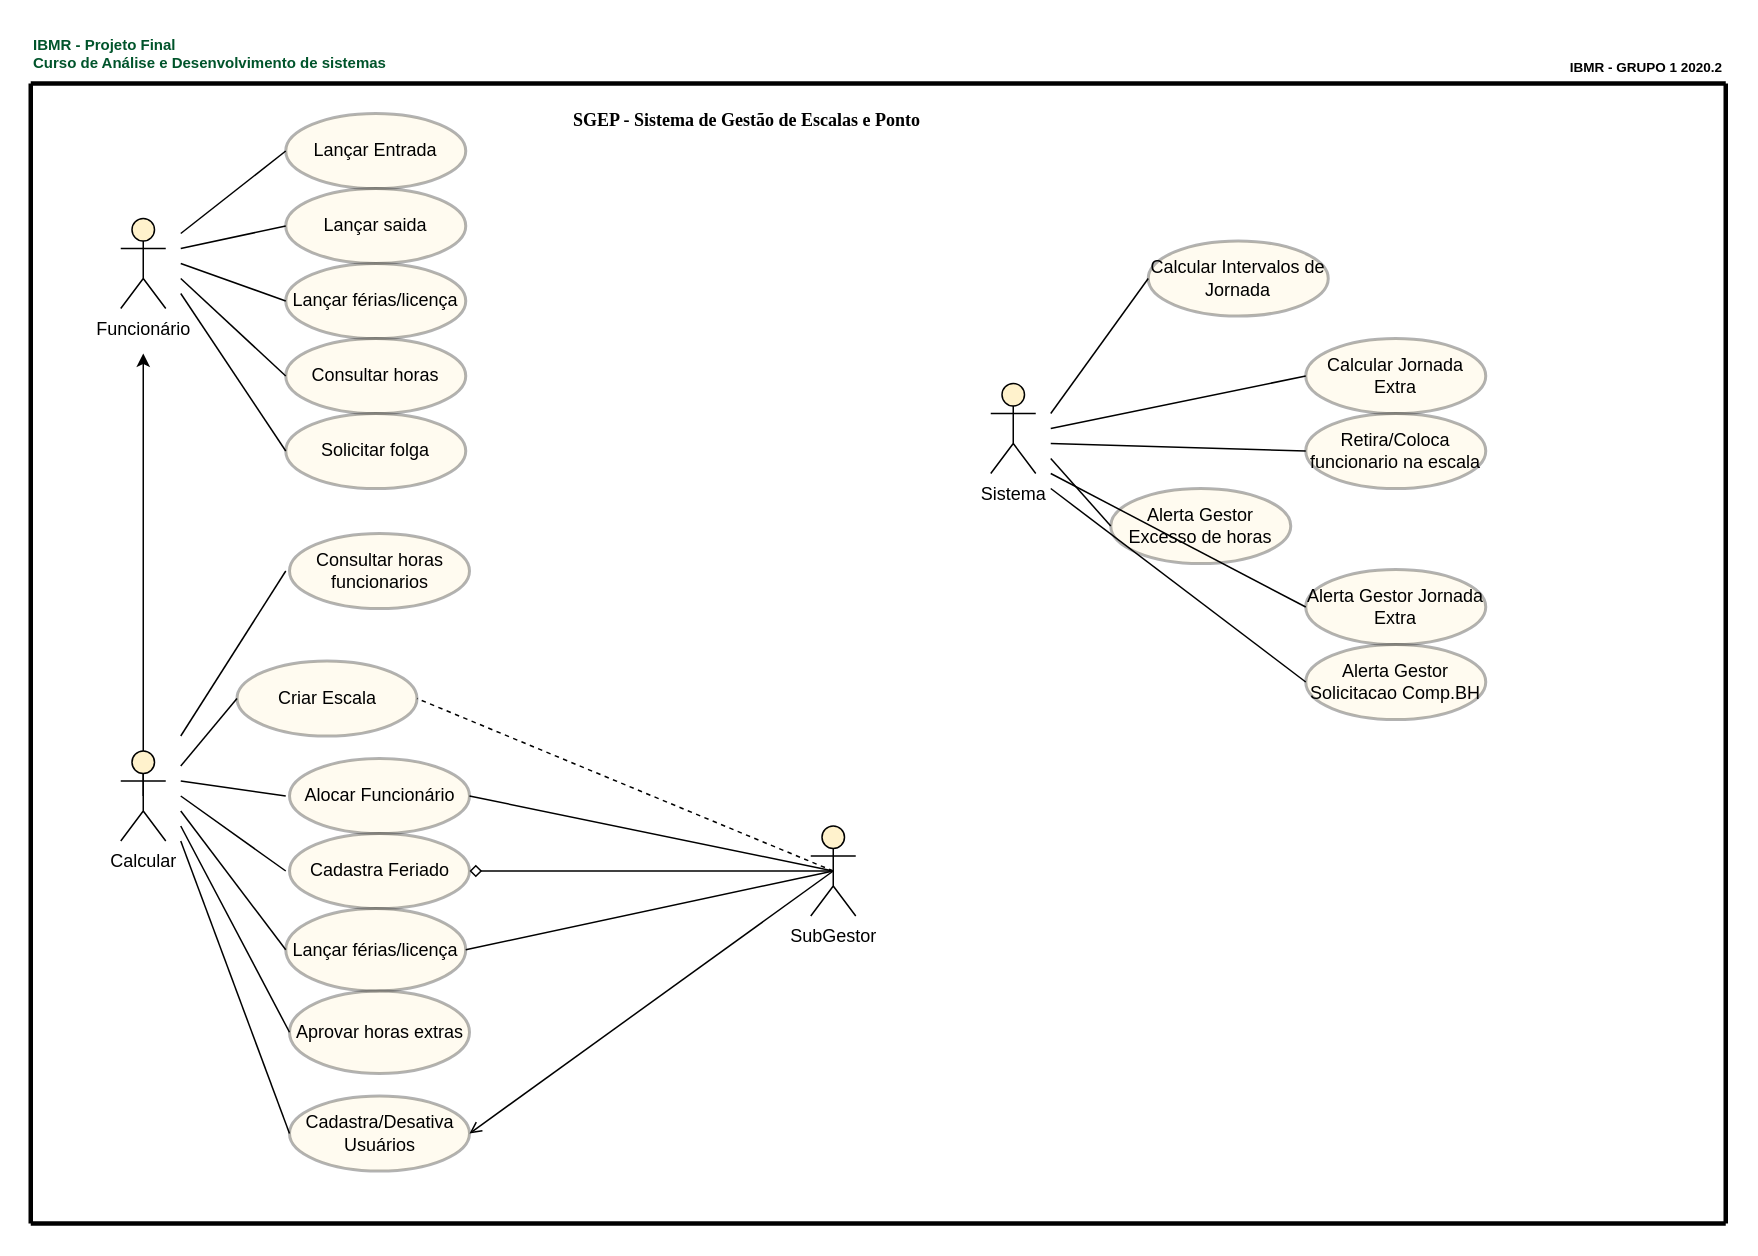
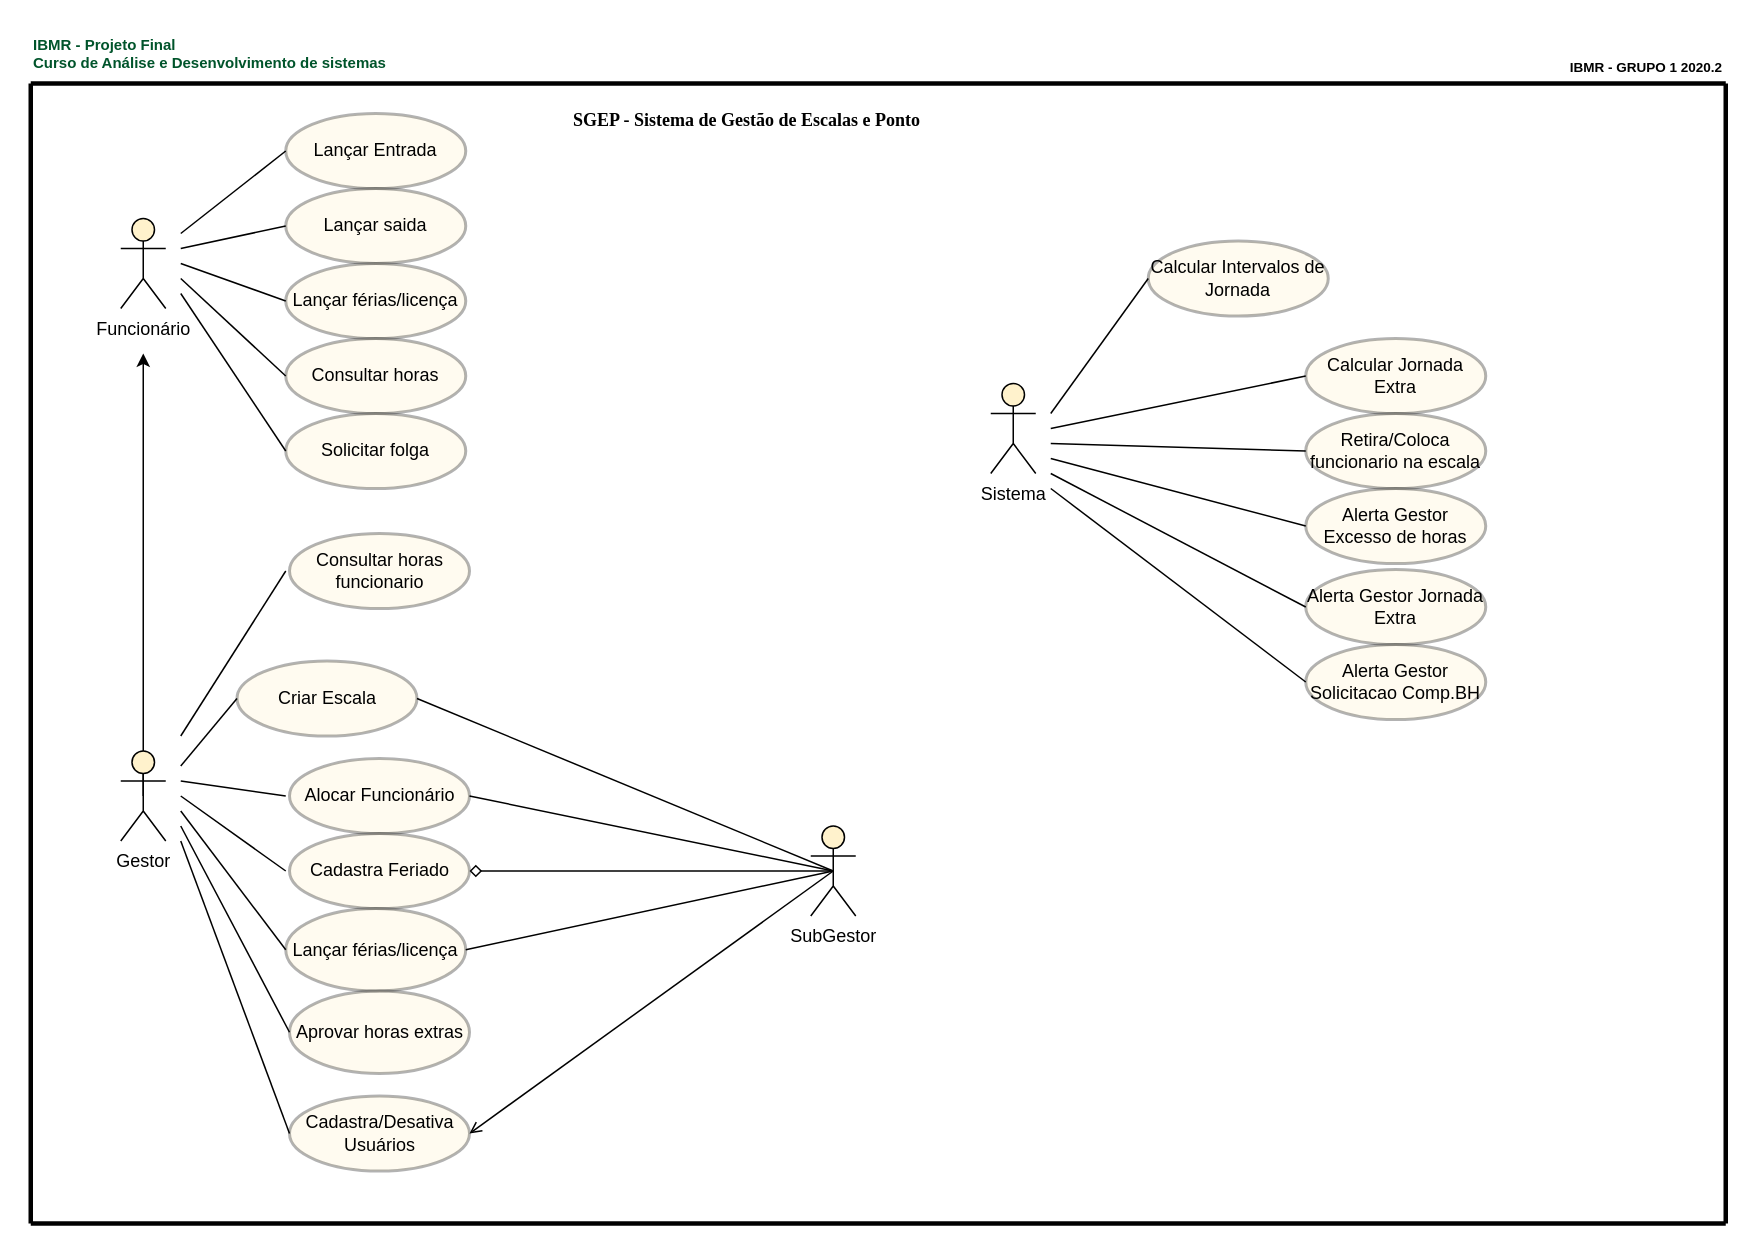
- <mxCell id="43" value="Alerta Gestor Excesso de horas" style="ellipse;whiteSpace=wrap;html=1;strokeWidth=2;opacity=30;fillColor=#fff2cc;" parent="1" vertex="1"><mxGeometry x="740" y="325" width="120" height="50" as="geometry" /></mxCell>
+ <mxCell id="43" value="Alerta Gestor Excesso de horas" style="ellipse;whiteSpace=wrap;html=1;strokeWidth=2;opacity=30;fillColor=#fff2cc;" parent="1" vertex="1"><mxGeometry x="870" y="325" width="120" height="50" as="geometry" /></mxCell>
- <mxCell id="20" value="Consultar horas funcionarios" style="ellipse;whiteSpace=wrap;html=1;strokeWidth=2;opacity=30;fillColor=#fff2cc;" parent="1" vertex="1"><mxGeometry x="192.5" y="355" width="120" height="50" as="geometry" /></mxCell>
+ <mxCell id="20" value="Consultar horas funcionario" style="ellipse;whiteSpace=wrap;html=1;strokeWidth=2;opacity=30;fillColor=#fff2cc;" parent="1" vertex="1"><mxGeometry x="192.5" y="355" width="120" height="50" as="geometry" /></mxCell>
- <mxCell id="26" value="" style="endArrow=none;html=1;entryX=1;entryY=0.5;entryDx=0;entryDy=0;exitX=0.5;exitY=0.5;exitDx=0;exitDy=0;exitPerimeter=0;endFill=0;dashed=1;" parent="1" source="16" target="17" edge="1"><mxGeometry width="50" height="50" relative="1" as="geometry"><mxPoint x="710" y="590" as="sourcePoint" /><mxPoint x="760" y="540" as="targetPoint" /></mxGeometry></mxCell>
+ <mxCell id="26" value="" style="endArrow=none;html=1;entryX=1;entryY=0.5;entryDx=0;entryDy=0;exitX=0.5;exitY=0.5;exitDx=0;exitDy=0;exitPerimeter=0;endFill=0;" parent="1" source="16" target="17" edge="1"><mxGeometry width="50" height="50" relative="1" as="geometry"><mxPoint x="710" y="590" as="sourcePoint" /><mxPoint x="760" y="540" as="targetPoint" /></mxGeometry></mxCell>
- <mxCell id="15" value="Calcular" style="shape=umlActor;verticalLabelPosition=bottom;verticalAlign=top;html=1;outlineConnect=0;fillColor=#fff2cc;" parent="1" vertex="1"><mxGeometry x="80" y="500" width="30" height="60" as="geometry" /></mxCell>
+ <mxCell id="15" value="Gestor" style="shape=umlActor;verticalLabelPosition=bottom;verticalAlign=top;html=1;outlineConnect=0;fillColor=#fff2cc;" parent="1" vertex="1"><mxGeometry x="80" y="500" width="30" height="60" as="geometry" /></mxCell>
